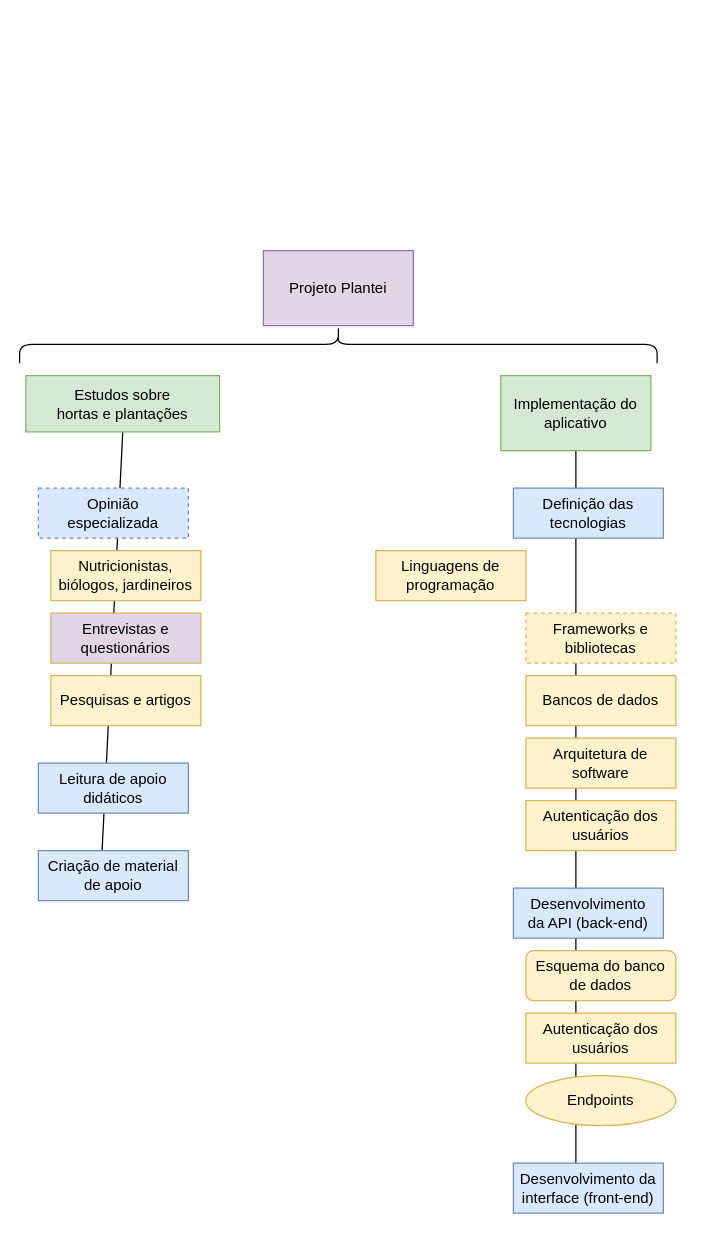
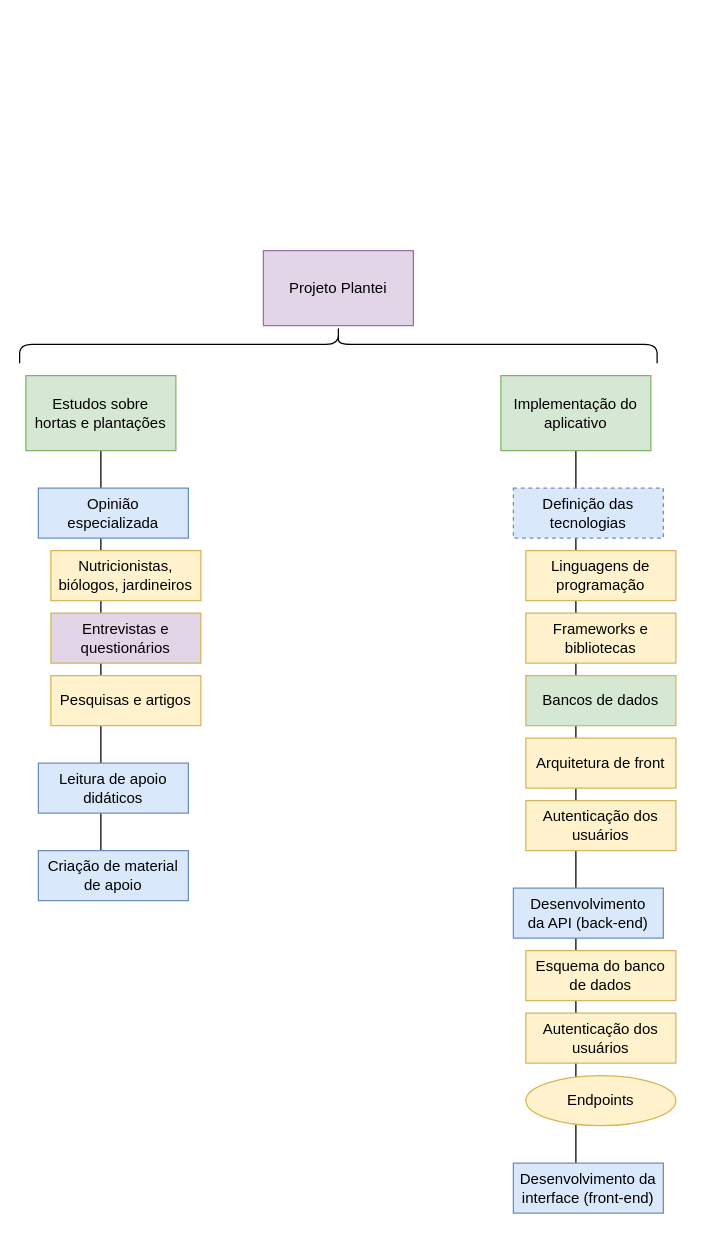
- <mxCell id="17" value="&lt;div&gt;Estudos sobre&lt;/div&gt;&lt;div&gt;hortas e plantações&lt;br&gt;&lt;/div&gt;" style="rounded=0;whiteSpace=wrap;html=1;fillColor=#d5e8d4;strokeColor=#82b366;" vertex="1" parent="1"><mxGeometry x="20" y="300" width="155" height="45" as="geometry" /></mxCell>
+ <mxCell id="17" value="&lt;div&gt;Estudos sobre&lt;/div&gt;&lt;div&gt;hortas e plantações&lt;br&gt;&lt;/div&gt;" style="rounded=0;whiteSpace=wrap;html=1;fillColor=#d5e8d4;strokeColor=#82b366;" vertex="1" parent="1"><mxGeometry x="20" y="300" width="120" height="60" as="geometry" /></mxCell>
- <mxCell id="18" value="&lt;div&gt;Opinião&lt;/div&gt;&lt;div&gt;especializada&lt;br&gt;&lt;/div&gt;" style="rounded=0;whiteSpace=wrap;html=1;fillColor=#dae8fc;strokeColor=#6c8ebf;dashed=1;" vertex="1" parent="1"><mxGeometry x="30" y="390" width="120" height="40" as="geometry" /></mxCell>
+ <mxCell id="18" value="&lt;div&gt;Opinião&lt;/div&gt;&lt;div&gt;especializada&lt;br&gt;&lt;/div&gt;" style="rounded=0;whiteSpace=wrap;html=1;fillColor=#dae8fc;strokeColor=#6c8ebf;" vertex="1" parent="1"><mxGeometry x="30" y="390" width="120" height="40" as="geometry" /></mxCell>
- <mxCell id="9" value="Definição das tecnologias" style="rounded=0;whiteSpace=wrap;html=1;fillColor=#dae8fc;strokeColor=#6c8ebf;" vertex="1" parent="1"><mxGeometry x="410" y="390" width="120" height="40" as="geometry" /></mxCell>
+ <mxCell id="9" value="Definição das tecnologias" style="rounded=0;whiteSpace=wrap;html=1;fillColor=#dae8fc;strokeColor=#6c8ebf;dashed=1;" vertex="1" parent="1"><mxGeometry x="410" y="390" width="120" height="40" as="geometry" /></mxCell>
- <mxCell id="7" value="Linguagens de programação" style="rounded=0;whiteSpace=wrap;html=1;fillColor=#fff2cc;strokeColor=#d6b656;" vertex="1" parent="1"><mxGeometry x="300" y="440" width="120" height="40" as="geometry" /></mxCell>
+ <mxCell id="7" value="Linguagens de programação" style="rounded=0;whiteSpace=wrap;html=1;fillColor=#fff2cc;strokeColor=#d6b656;" vertex="1" parent="1"><mxGeometry x="420" y="440" width="120" height="40" as="geometry" /></mxCell>
- <mxCell id="8" value="Frameworks e bibliotecas" style="rounded=0;whiteSpace=wrap;html=1;fillColor=#fff2cc;strokeColor=#d6b656;dashed=1;" vertex="1" parent="1"><mxGeometry x="420" y="490" width="120" height="40" as="geometry" /></mxCell>
+ <mxCell id="8" value="Frameworks e bibliotecas" style="rounded=0;whiteSpace=wrap;html=1;fillColor=#fff2cc;strokeColor=#d6b656;" vertex="1" parent="1"><mxGeometry x="420" y="490" width="120" height="40" as="geometry" /></mxCell>
- <mxCell id="10" value="Bancos de dados" style="rounded=0;whiteSpace=wrap;html=1;fillColor=#fff2cc;strokeColor=#d6b656;" vertex="1" parent="1"><mxGeometry x="420" y="540" width="120" height="40" as="geometry" /></mxCell>
+ <mxCell id="10" value="Bancos de dados" style="rounded=0;whiteSpace=wrap;html=1;fillColor=#d5e8d4;strokeColor=#d6b656;" vertex="1" parent="1"><mxGeometry x="420" y="540" width="120" height="40" as="geometry" /></mxCell>
- <mxCell id="6" value="Arquitetura de software" style="rounded=0;whiteSpace=wrap;html=1;fillColor=#fff2cc;strokeColor=#d6b656;" vertex="1" parent="1"><mxGeometry x="420" y="590" width="120" height="40" as="geometry" /></mxCell>
+ <mxCell id="6" value="Arquitetura de front" style="rounded=0;whiteSpace=wrap;html=1;fillColor=#fff2cc;strokeColor=#d6b656;" vertex="1" parent="1"><mxGeometry x="420" y="590" width="120" height="40" as="geometry" /></mxCell>
- <mxCell id="15" value="Esquema do banco de dados" style="whiteSpace=wrap;html=1;fillColor=#fff2cc;strokeColor=#d6b656;rounded=1;" vertex="1" parent="1"><mxGeometry x="420" y="760" width="120" height="40" as="geometry" /></mxCell>
+ <mxCell id="15" value="Esquema do banco de dados" style="rounded=0;whiteSpace=wrap;html=1;fillColor=#fff2cc;strokeColor=#d6b656;" vertex="1" parent="1"><mxGeometry x="420" y="760" width="120" height="40" as="geometry" /></mxCell>
